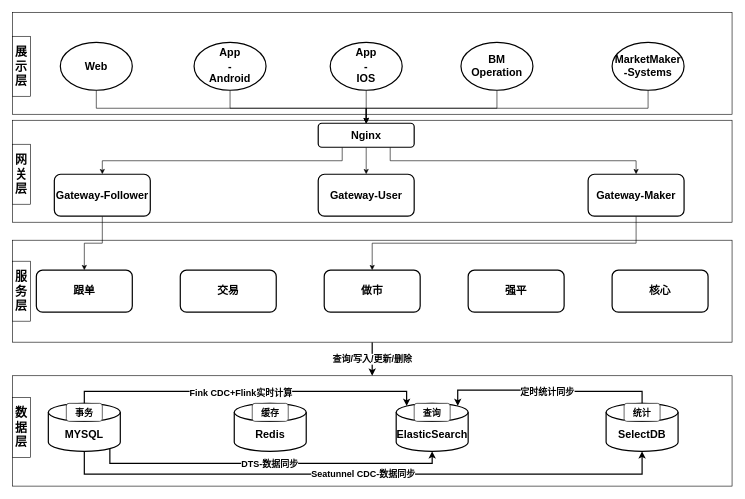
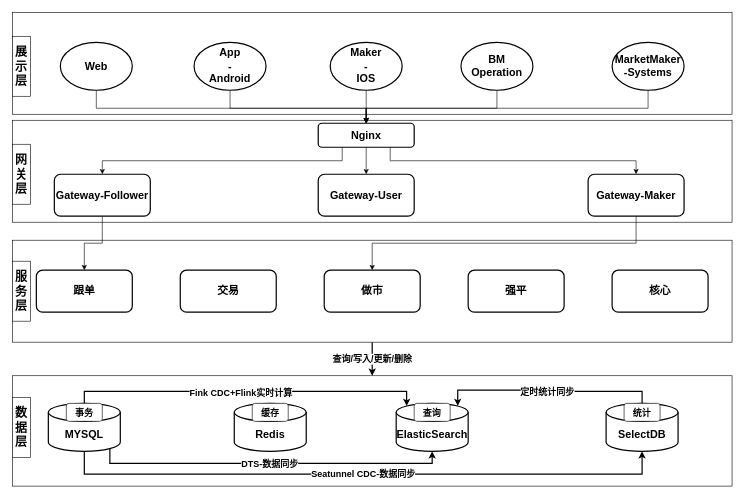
- <mxCell id="21" value="App&lt;div&gt;-&lt;/div&gt;&lt;div&gt;IOS&lt;/div&gt;" style="ellipse;whiteSpace=wrap;html=1;fontSize=18;fontStyle=1;strokeWidth=2;" vertex="1" parent="1"><mxGeometry x="550" y="70" width="120" height="80" as="geometry" /></mxCell>
+ <mxCell id="21" value="Maker&lt;div&gt;-&lt;/div&gt;&lt;div&gt;IOS&lt;/div&gt;" style="ellipse;whiteSpace=wrap;html=1;fontSize=18;fontStyle=1;strokeWidth=2;" vertex="1" parent="1"><mxGeometry x="550" y="70" width="120" height="80" as="geometry" /></mxCell>
